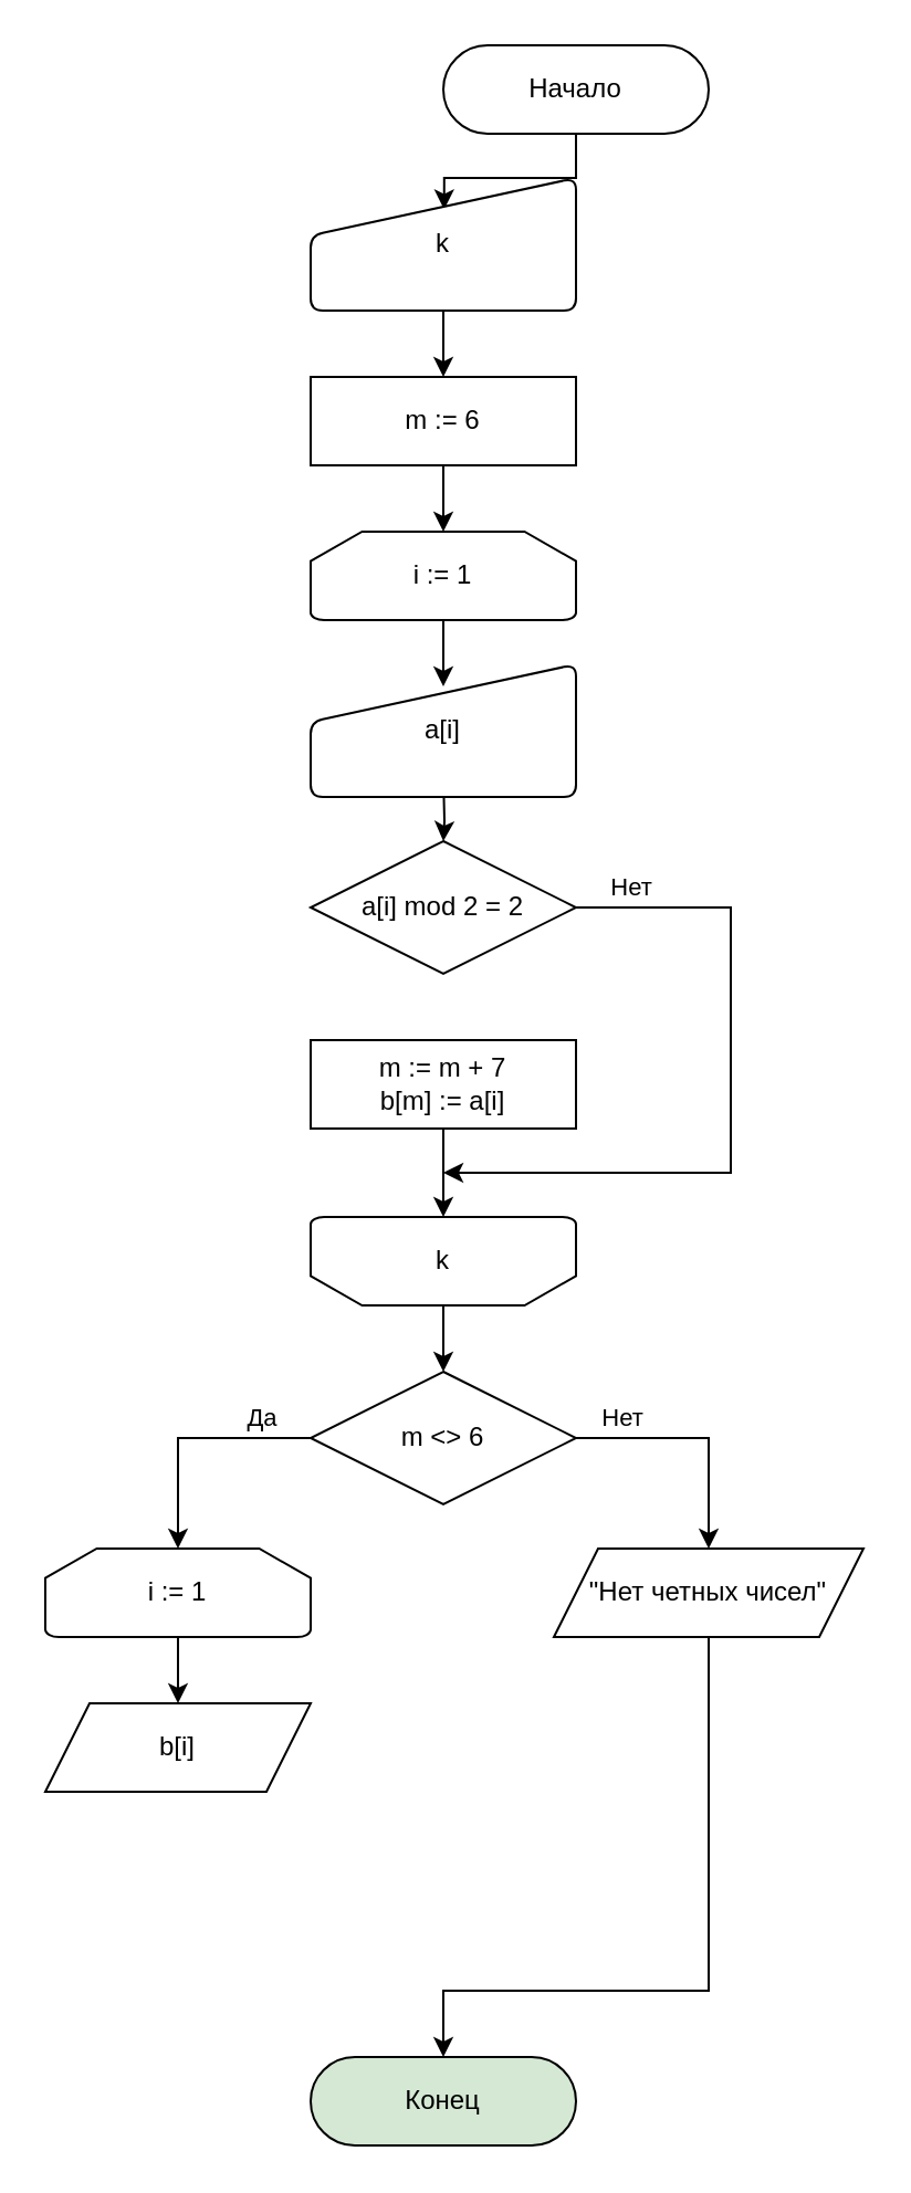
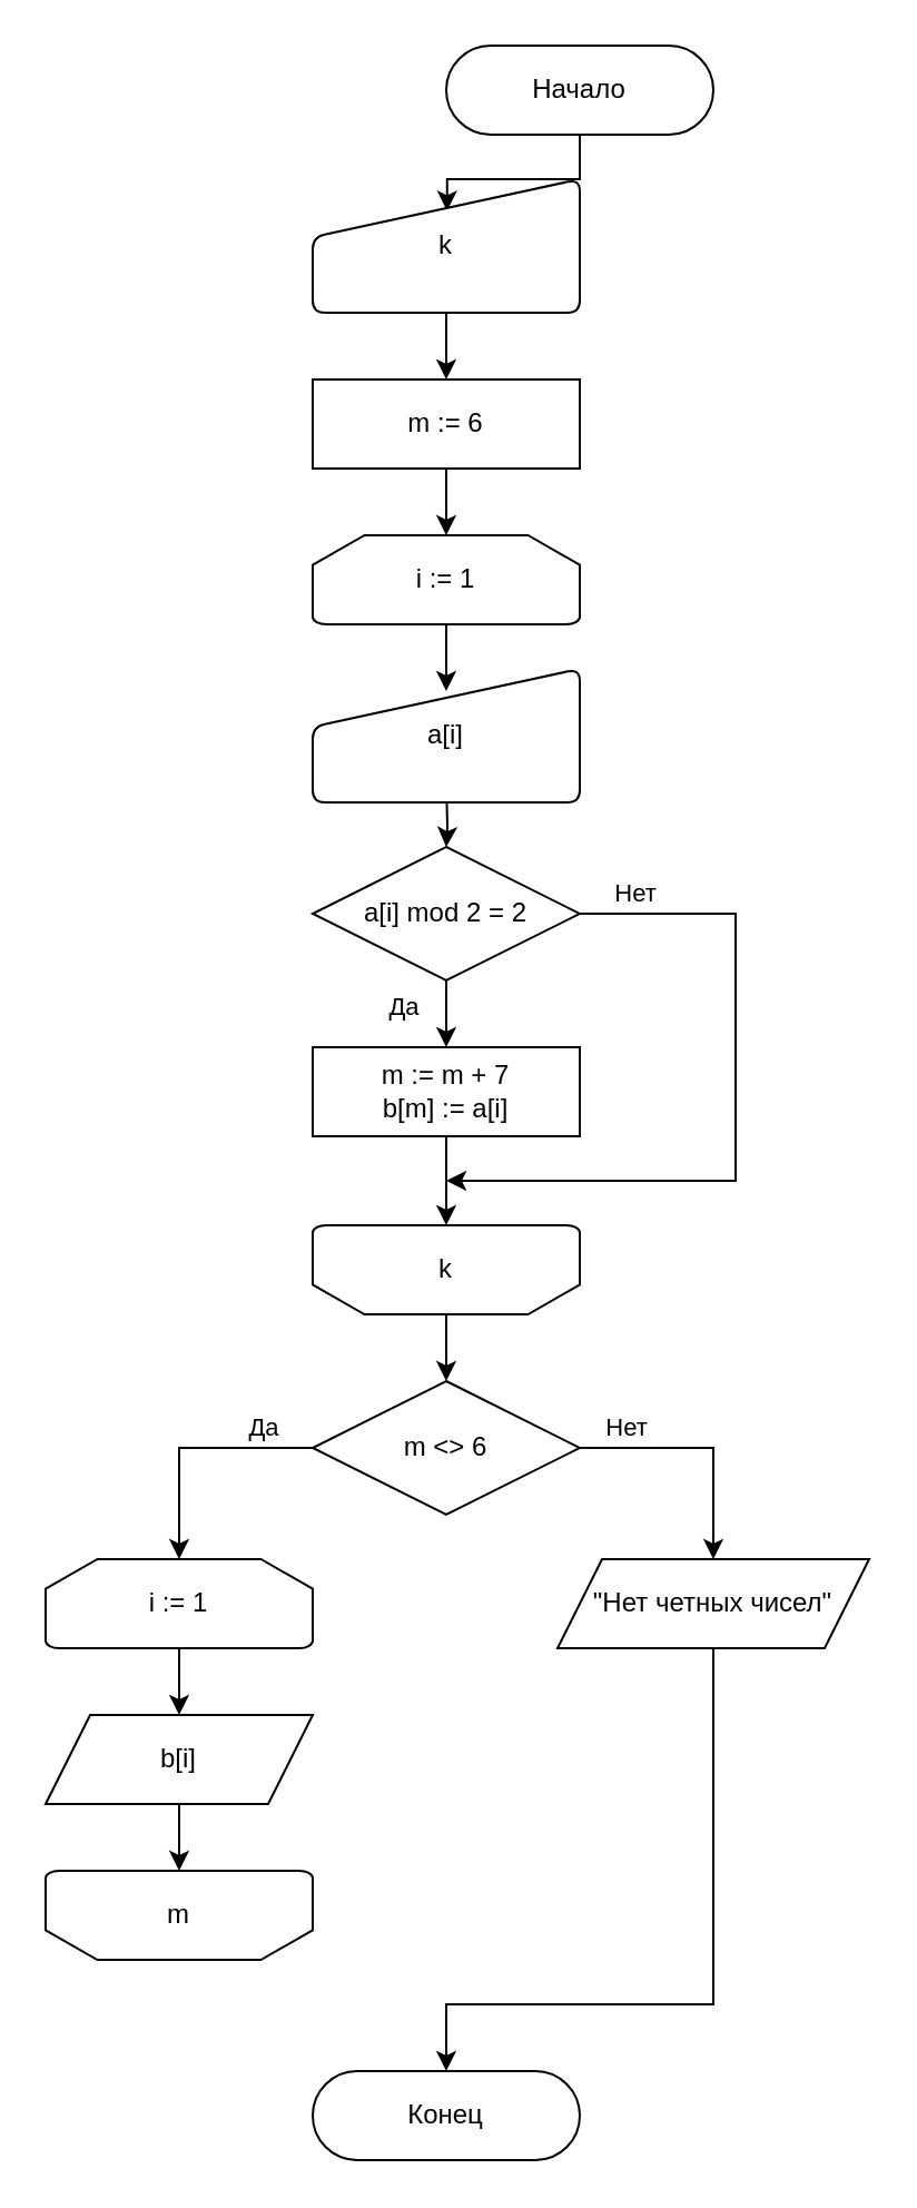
+ <mxCell id="18" style="edgeStyle=orthogonalEdgeStyle;rounded=0;orthogonalLoop=1;jettySize=auto;html=1;" parent="1" source="20" target="14" edge="1"><mxGeometry relative="1" as="geometry" /></mxCell>
+ <mxCell id="19" value="Да" style="edgeLabel;html=1;align=center;verticalAlign=middle;resizable=0;points=[];" parent="18" vertex="1" connectable="0"><mxGeometry x="0.24" relative="1" as="geometry"><mxPoint x="-20" as="offset" /></mxGeometry></mxCell>
+ <mxCell id="26" style="edgeStyle=orthogonalEdgeStyle;rounded=0;orthogonalLoop=1;jettySize=auto;html=1;" parent="1" source="27" target="28" edge="1"><mxGeometry relative="1" as="geometry" /></mxCell>
+ <mxCell id="28" value="m" style="strokeWidth=1;html=1;shape=mxgraph.flowchart.loop_limit;whiteSpace=wrap;direction=west;" parent="1" vertex="1"><mxGeometry x="20" y="840" width="120" height="40" as="geometry" /></mxCell>
- <mxCell id="4" value="Конец" style="rounded=1;whiteSpace=wrap;html=1;arcSize=50;strokeWidth=1;fillColor=#d5e8d4;" parent="1" vertex="1"><mxGeometry x="140" y="930" width="120" height="40" as="geometry" /></mxCell>
+ <mxCell id="4" value="Конец" style="rounded=1;whiteSpace=wrap;html=1;arcSize=50;strokeWidth=1;" parent="1" vertex="1"><mxGeometry x="140" y="930" width="120" height="40" as="geometry" /></mxCell>
